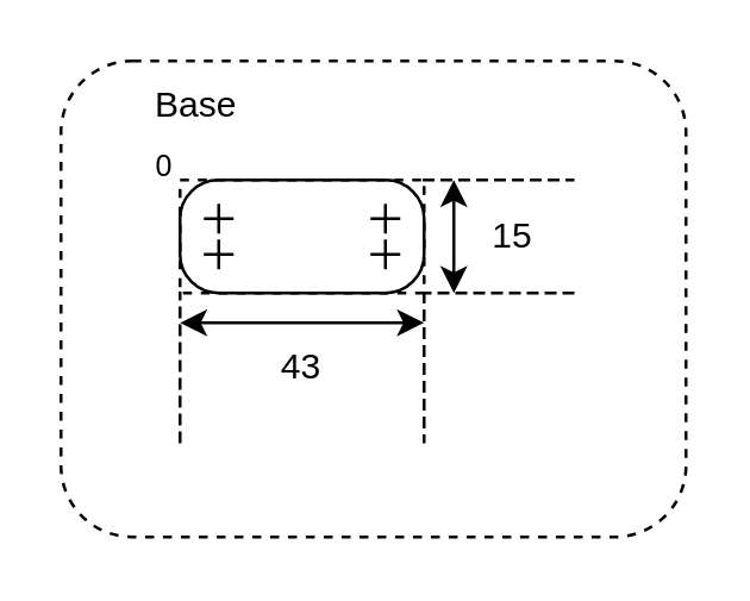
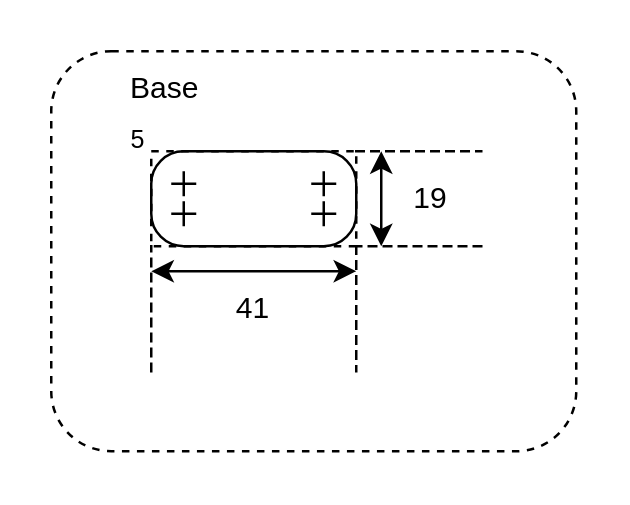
- <mxCell id="6" value="0" style="text;html=1;align=center;verticalAlign=middle;whiteSpace=wrap;rounded=0;fontSize=10;" parent="1" vertex="1"><mxGeometry x="50" y="50" width="10" height="10" as="geometry" /></mxCell>
+ <mxCell id="6" value="5" style="text;html=1;align=center;verticalAlign=middle;whiteSpace=wrap;rounded=0;fontSize=10;" parent="1" vertex="1"><mxGeometry x="50" y="50" width="10" height="10" as="geometry" /></mxCell>
- <mxCell id="12" value="15" style="text;html=1;align=center;verticalAlign=middle;whiteSpace=wrap;rounded=0;" parent="1" vertex="1"><mxGeometry x="152" width="40" height="38" as="geometry" y="60" /></mxCell>
+ <mxCell id="12" value="19" style="text;html=1;align=center;verticalAlign=middle;whiteSpace=wrap;rounded=0;" parent="1" vertex="1"><mxGeometry x="152" width="40" height="38" as="geometry" y="60" /></mxCell>
- <mxCell id="8" value="43" style="text;html=1;align=center;verticalAlign=middle;whiteSpace=wrap;rounded=0;" parent="1" vertex="1"><mxGeometry y="108" width="82" height="30" as="geometry" x="60" /></mxCell>
+ <mxCell id="8" value="41" style="text;html=1;align=center;verticalAlign=middle;whiteSpace=wrap;rounded=0;" parent="1" vertex="1"><mxGeometry y="108" width="82" height="30" as="geometry" x="60" /></mxCell>
